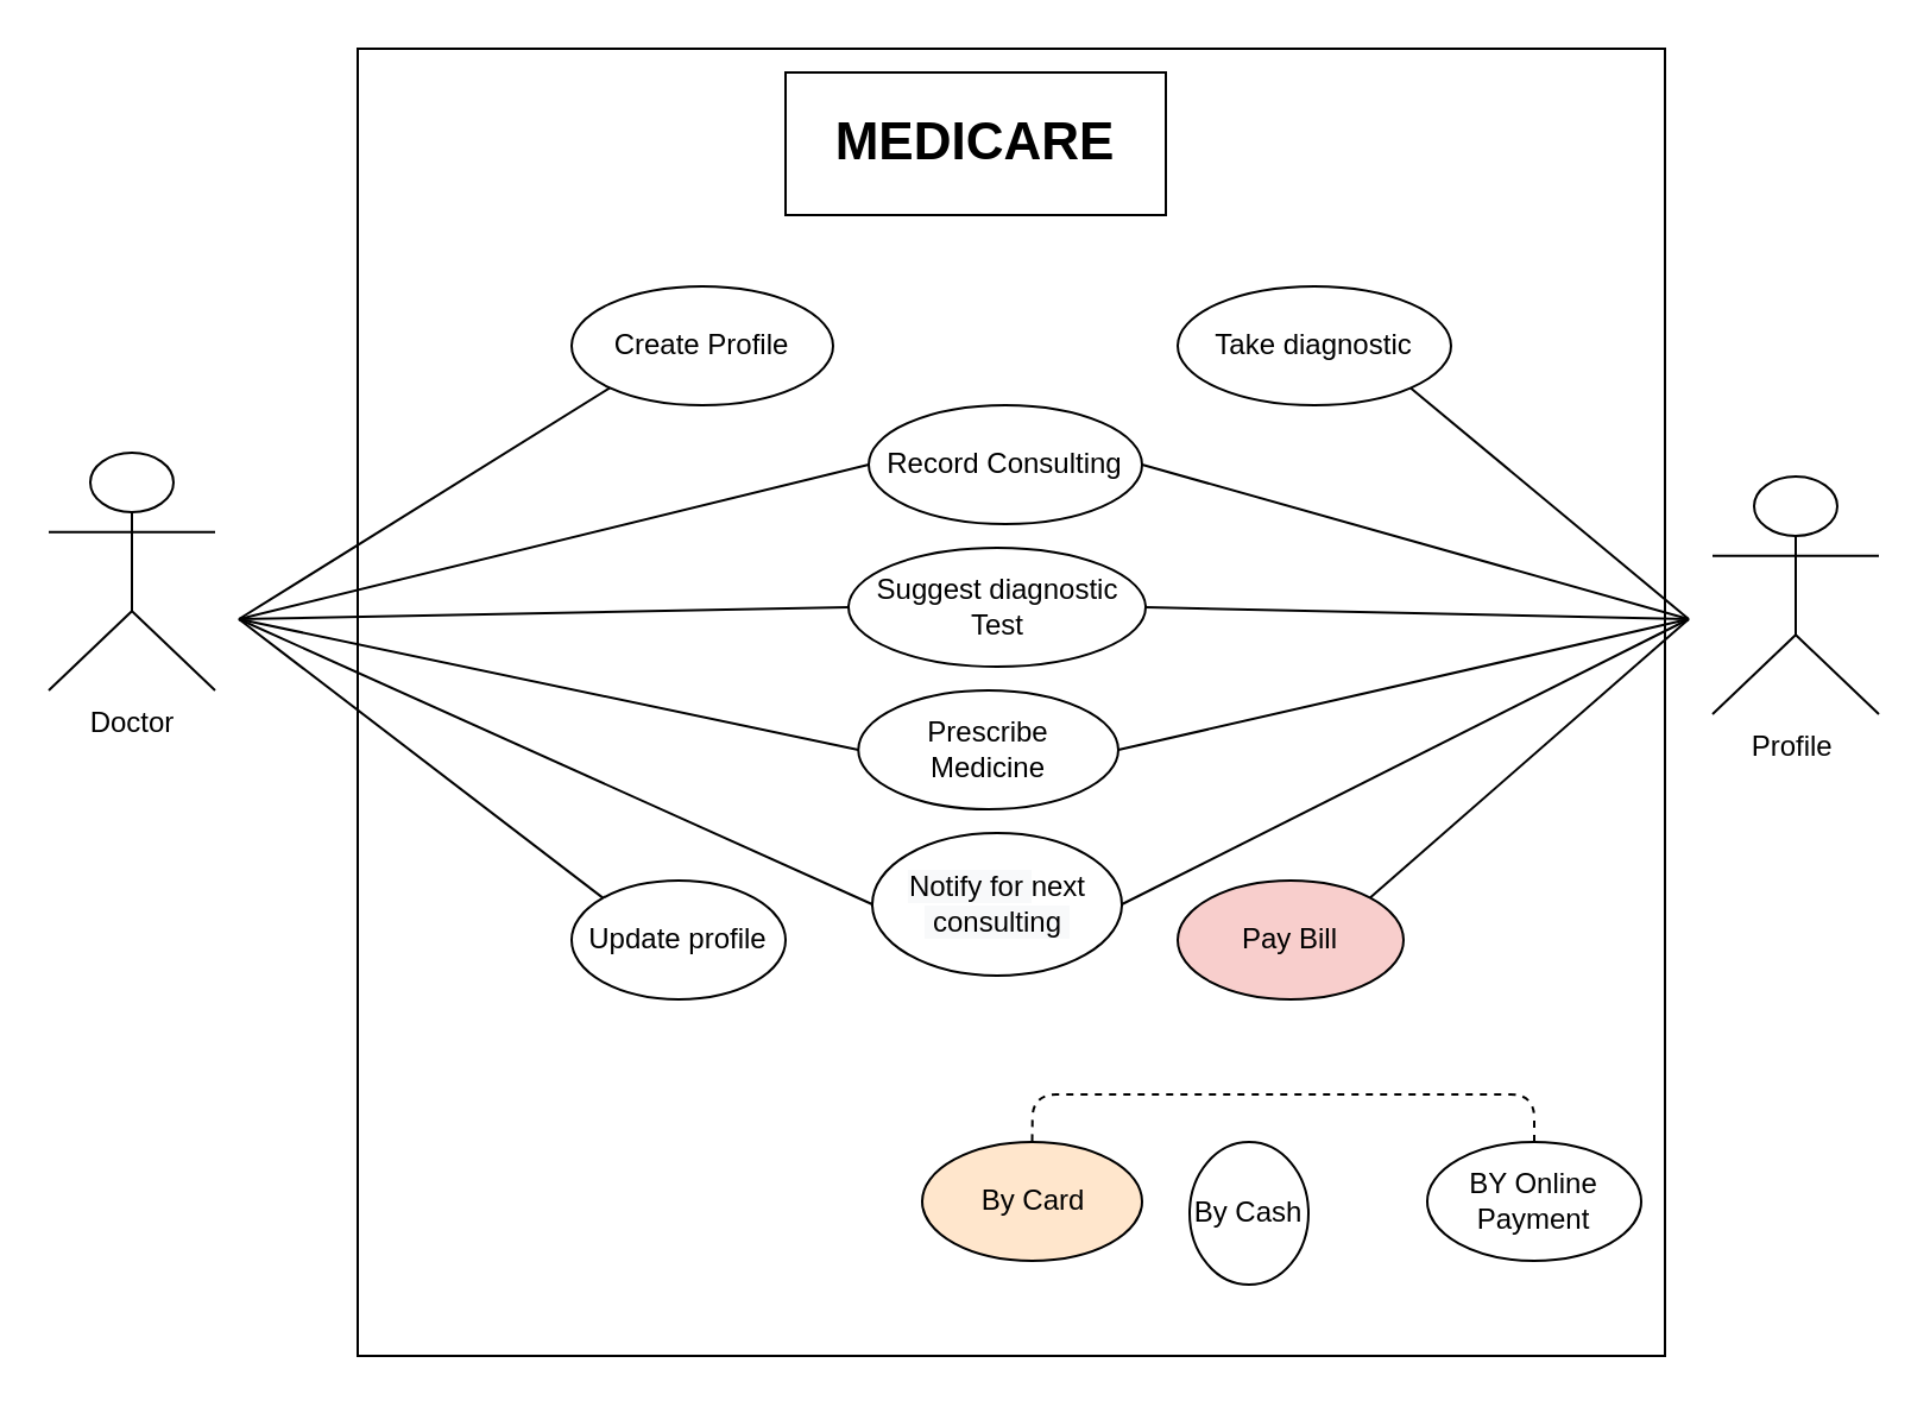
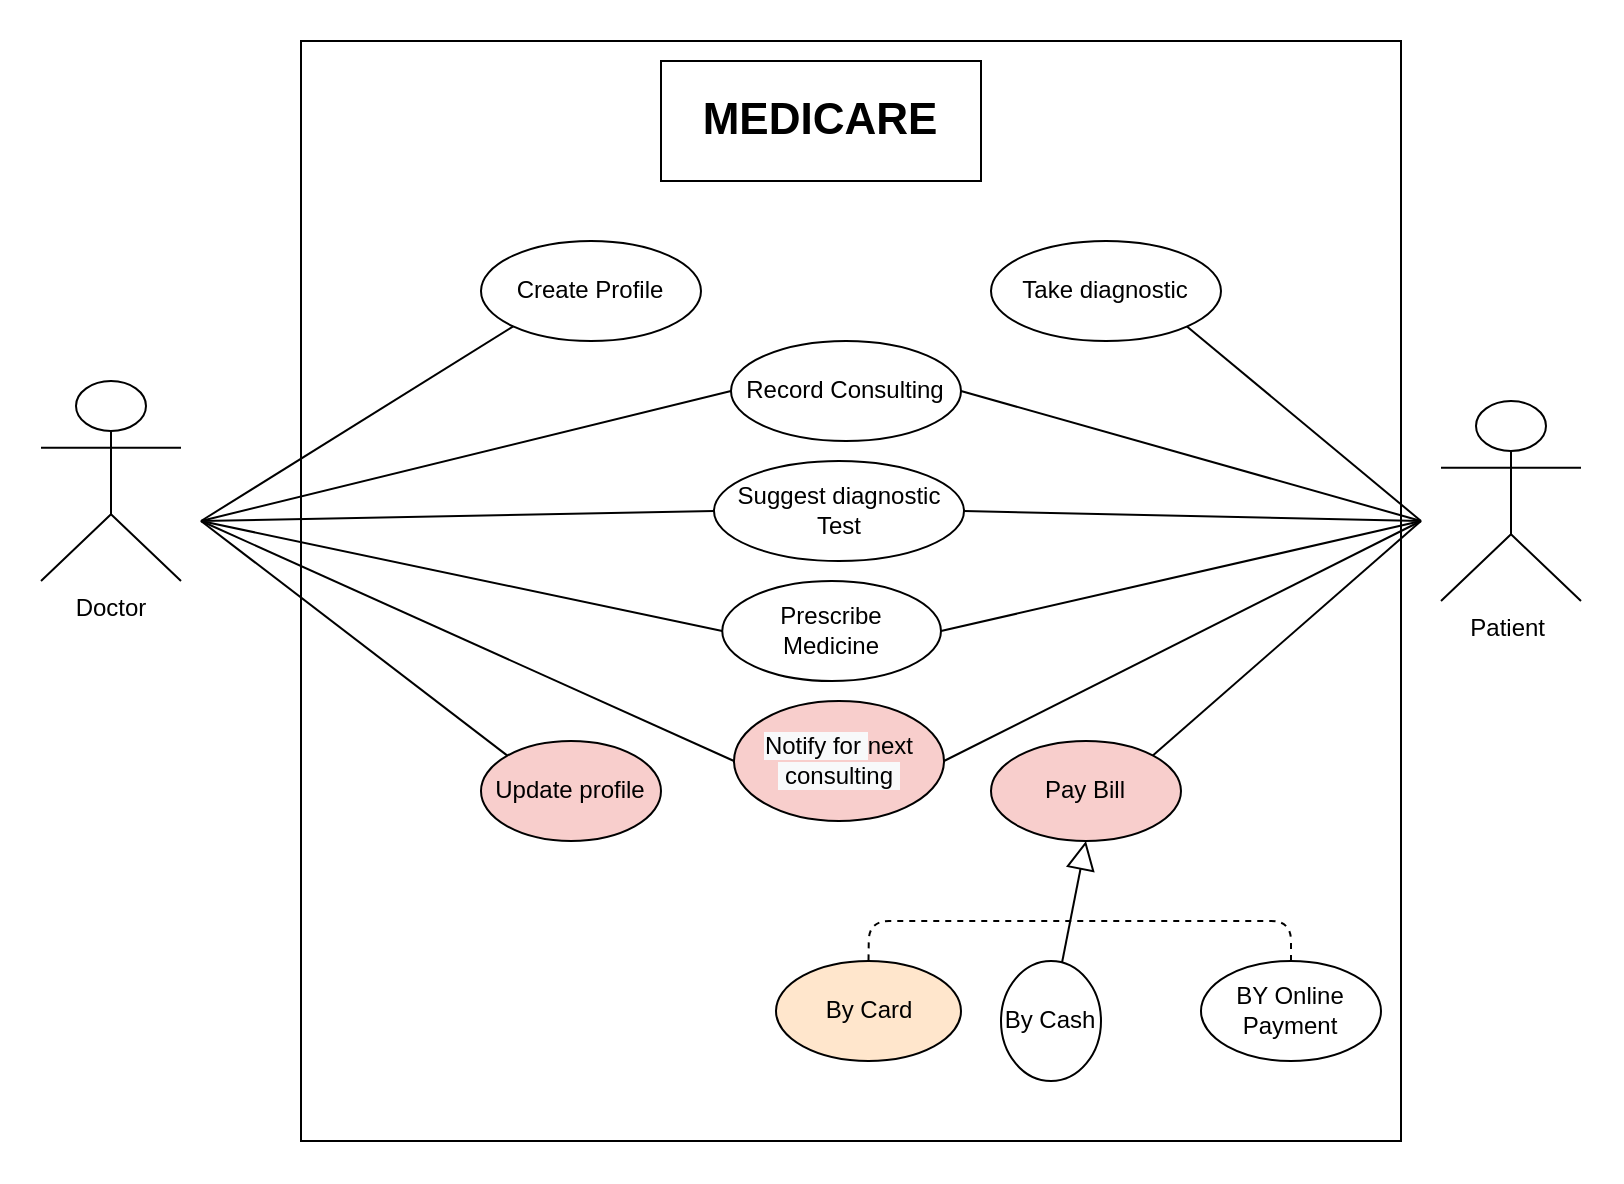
- <mxCell id="4" value="Profile&amp;nbsp;" style="shape=umlActor;html=1;verticalLabelPosition=bottom;verticalAlign=top;align=center;" parent="1" vertex="1"><mxGeometry x="720" y="200" width="70" height="100" as="geometry" /></mxCell>
+ <mxCell id="4" value="Patient&amp;nbsp;" style="shape=umlActor;html=1;verticalLabelPosition=bottom;verticalAlign=top;align=center;" parent="1" vertex="1"><mxGeometry x="720" y="200" width="70" height="100" as="geometry" /></mxCell>
- <mxCell id="15" value="&lt;span style=&quot;color: rgb(0 , 0 , 0) ; font-family: &amp;#34;helvetica&amp;#34; ; font-size: 12px ; font-style: normal ; font-weight: 400 ; letter-spacing: normal ; text-align: center ; text-indent: 0px ; text-transform: none ; word-spacing: 0px ; background-color: rgb(248 , 249 , 250) ; display: inline ; float: none&quot;&gt;Notify for&amp;nbsp;&lt;/span&gt;next&lt;br style=&quot;color: rgb(0 , 0 , 0) ; font-family: &amp;#34;helvetica&amp;#34; ; font-size: 12px ; font-style: normal ; font-weight: 400 ; letter-spacing: normal ; text-align: center ; text-indent: 0px ; text-transform: none ; word-spacing: 0px ; background-color: rgb(248 , 249 , 250)&quot;&gt;&lt;span style=&quot;color: rgb(0 , 0 , 0) ; font-family: &amp;#34;helvetica&amp;#34; ; font-size: 12px ; font-style: normal ; font-weight: 400 ; letter-spacing: normal ; text-align: center ; text-indent: 0px ; text-transform: none ; word-spacing: 0px ; background-color: rgb(248 , 249 , 250) ; display: inline ; float: none&quot;&gt;&amp;nbsp;consulting&amp;nbsp;&lt;/span&gt;" style="ellipse;whiteSpace=wrap;html=1;" parent="1" vertex="1"><mxGeometry x="366.5" y="350" width="105" height="60" as="geometry" /></mxCell>
+ <mxCell id="15" value="&lt;span style=&quot;color: rgb(0 , 0 , 0) ; font-family: &amp;#34;helvetica&amp;#34; ; font-size: 12px ; font-style: normal ; font-weight: 400 ; letter-spacing: normal ; text-align: center ; text-indent: 0px ; text-transform: none ; word-spacing: 0px ; background-color: rgb(248 , 249 , 250) ; display: inline ; float: none&quot;&gt;Notify for&amp;nbsp;&lt;/span&gt;next&lt;br style=&quot;color: rgb(0 , 0 , 0) ; font-family: &amp;#34;helvetica&amp;#34; ; font-size: 12px ; font-style: normal ; font-weight: 400 ; letter-spacing: normal ; text-align: center ; text-indent: 0px ; text-transform: none ; word-spacing: 0px ; background-color: rgb(248 , 249 , 250)&quot;&gt;&lt;span style=&quot;color: rgb(0 , 0 , 0) ; font-family: &amp;#34;helvetica&amp;#34; ; font-size: 12px ; font-style: normal ; font-weight: 400 ; letter-spacing: normal ; text-align: center ; text-indent: 0px ; text-transform: none ; word-spacing: 0px ; background-color: rgb(248 , 249 , 250) ; display: inline ; float: none&quot;&gt;&amp;nbsp;consulting&amp;nbsp;&lt;/span&gt;" style="ellipse;whiteSpace=wrap;html=1;fillColor=#f8cecc;" parent="1" vertex="1"><mxGeometry x="366.5" y="350" width="105" height="60" as="geometry" /></mxCell>
- <mxCell id="17" value="Update profile" style="ellipse;whiteSpace=wrap;html=1;" parent="1" vertex="1"><mxGeometry x="240" y="370" width="90" height="50" as="geometry" /></mxCell>
+ <mxCell id="17" value="Update profile" style="ellipse;whiteSpace=wrap;html=1;fillColor=#f8cecc;" parent="1" vertex="1"><mxGeometry x="240" y="370" width="90" height="50" as="geometry" /></mxCell>
+ <mxCell id="25" value="" style="edgeStyle=none;html=1;endArrow=block;endFill=0;endSize=12;verticalAlign=bottom;entryX=0.5;entryY=1;entryDx=0;entryDy=0;" parent="1" source="26" target="24" edge="1"><mxGeometry width="160" relative="1" as="geometry"><mxPoint x="440" y="450" as="sourcePoint" /><mxPoint x="600" y="450" as="targetPoint" /><Array as="points" /></mxGeometry></mxCell>
